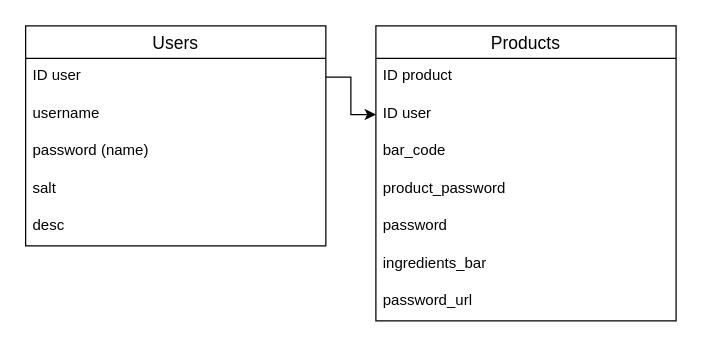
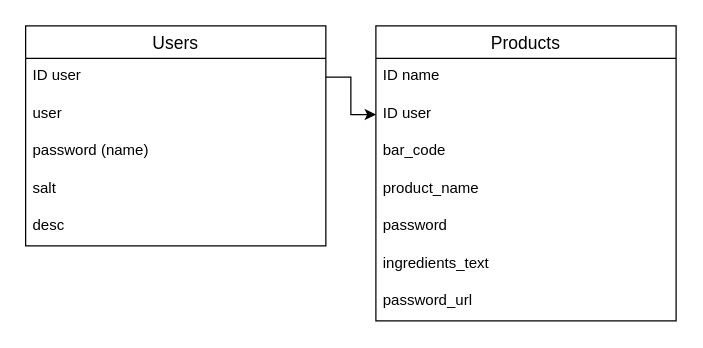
- <mxCell id="9" value="ID product" style="text;strokeColor=none;fillColor=none;spacingLeft=4;spacingRight=4;overflow=hidden;rotatable=0;points=[[0,0.5],[1,0.5]];portConstraint=eastwest;fontSize=12;" parent="8" vertex="1"><mxGeometry y="26" width="240" height="30" as="geometry" /></mxCell>
+ <mxCell id="9" value="ID name" style="text;strokeColor=none;fillColor=none;spacingLeft=4;spacingRight=4;overflow=hidden;rotatable=0;points=[[0,0.5],[1,0.5]];portConstraint=eastwest;fontSize=12;" parent="8" vertex="1"><mxGeometry y="26" width="240" height="30" as="geometry" /></mxCell>
- <mxCell id="4" value="username" style="text;strokeColor=none;fillColor=none;spacingLeft=4;spacingRight=4;overflow=hidden;rotatable=0;points=[[0,0.5],[1,0.5]];portConstraint=eastwest;fontSize=12;" parent="2" vertex="1"><mxGeometry y="56" width="240" height="30" as="geometry" /></mxCell>
+ <mxCell id="4" value="user" style="text;strokeColor=none;fillColor=none;spacingLeft=4;spacingRight=4;overflow=hidden;rotatable=0;points=[[0,0.5],[1,0.5]];portConstraint=eastwest;fontSize=12;" parent="2" vertex="1"><mxGeometry y="56" width="240" height="30" as="geometry" /></mxCell>
- <mxCell id="12" value="product_password" style="text;strokeColor=none;fillColor=none;spacingLeft=4;spacingRight=4;overflow=hidden;rotatable=0;points=[[0,0.5],[1,0.5]];portConstraint=eastwest;fontSize=12;" parent="8" vertex="1"><mxGeometry y="116" width="240" height="30" as="geometry" /></mxCell>
+ <mxCell id="12" value="product_name" style="text;strokeColor=none;fillColor=none;spacingLeft=4;spacingRight=4;overflow=hidden;rotatable=0;points=[[0,0.5],[1,0.5]];portConstraint=eastwest;fontSize=12;" parent="8" vertex="1"><mxGeometry y="116" width="240" height="30" as="geometry" /></mxCell>
- <mxCell id="14" value="ingredients_bar" style="text;strokeColor=none;fillColor=none;spacingLeft=4;spacingRight=4;overflow=hidden;rotatable=0;points=[[0,0.5],[1,0.5]];portConstraint=eastwest;fontSize=12;" vertex="1" parent="8"><mxGeometry y="176" width="240" height="30" as="geometry" /></mxCell>
+ <mxCell id="14" value="ingredients_text" style="text;strokeColor=none;fillColor=none;spacingLeft=4;spacingRight=4;overflow=hidden;rotatable=0;points=[[0,0.5],[1,0.5]];portConstraint=eastwest;fontSize=12;" vertex="1" parent="8"><mxGeometry y="176" width="240" height="30" as="geometry" /></mxCell>
